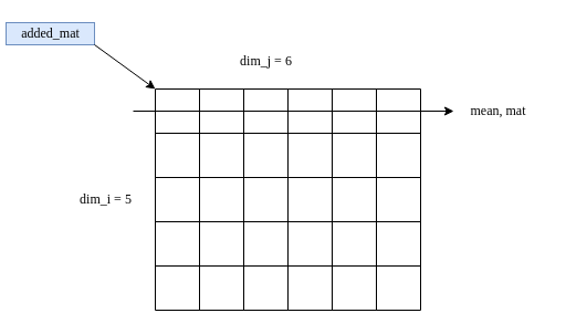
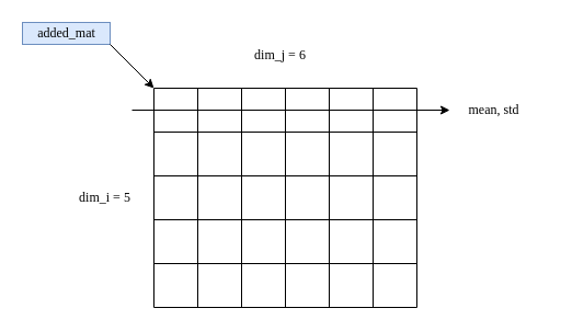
- <mxCell id="19" value="added_mat" style="text;html=1;align=center;verticalAlign=middle;resizable=0;points=[];autosize=1;fontFamily=Verdana;fillColor=#dae8fc;strokeColor=#6c8ebf;" vertex="1" parent="1"><mxGeometry x="5" y="20" width="80" height="20" as="geometry" /></mxCell>
+ <mxCell id="19" value="added_mat" style="text;html=1;align=center;verticalAlign=middle;resizable=0;points=[];autosize=1;fontFamily=Verdana;fillColor=#dae8fc;strokeColor=#6c8ebf;" vertex="1" parent="1"><mxGeometry x="20" y="20" width="80" height="20" as="geometry" /></mxCell>
- <mxCell id="16" value="dim_j = 6" style="text;html=1;align=center;verticalAlign=middle;resizable=0;points=[];autosize=1;fontFamily=Verdana;" vertex="1" parent="1"><mxGeometry x="200" y="45" width="80" height="20" as="geometry" /></mxCell>
+ <mxCell id="16" value="dim_j = 6" style="text;html=1;align=center;verticalAlign=middle;resizable=0;points=[];autosize=1;fontFamily=Verdana;" vertex="1" parent="1"><mxGeometry x="215" y="40" width="80" height="20" as="geometry" /></mxCell>
- <mxCell id="18" value="mean, mat" style="text;html=1;align=center;verticalAlign=middle;resizable=0;points=[];autosize=1;fontFamily=Verdana;" vertex="1" parent="1"><mxGeometry x="410" y="90" width="80" height="20" as="geometry" /></mxCell>
+ <mxCell id="18" value="mean, std" style="text;html=1;align=center;verticalAlign=middle;resizable=0;points=[];autosize=1;fontFamily=Verdana;" vertex="1" parent="1"><mxGeometry x="410" y="90" width="80" height="20" as="geometry" /></mxCell>
